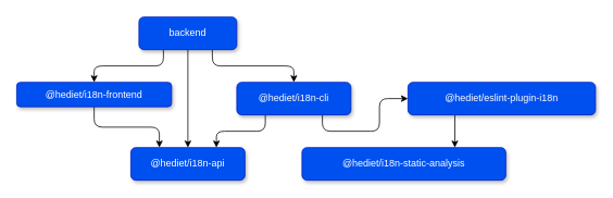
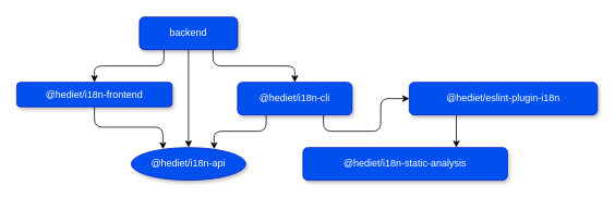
- <mxCell id="16" value="@hediet/i18n-api" style="whiteSpace=wrap;rounded=1;glass=0;fillColor=#0050ef;strokeColor=#001DBC;fontColor=#ffffff;shadow=1;sketch=0;" vertex="1" parent="10"><mxGeometry x="160" y="180" width="140" height="40" as="geometry" /></mxCell>
+ <mxCell id="16" value="@hediet/i18n-api" style="ellipse;whiteSpace=wrap;glass=0;fillColor=#0050ef;strokeColor=#001DBC;fontColor=#ffffff;shadow=1;sketch=0;" vertex="1" parent="10"><mxGeometry x="160" y="180" width="140" height="40" as="geometry" /></mxCell>
